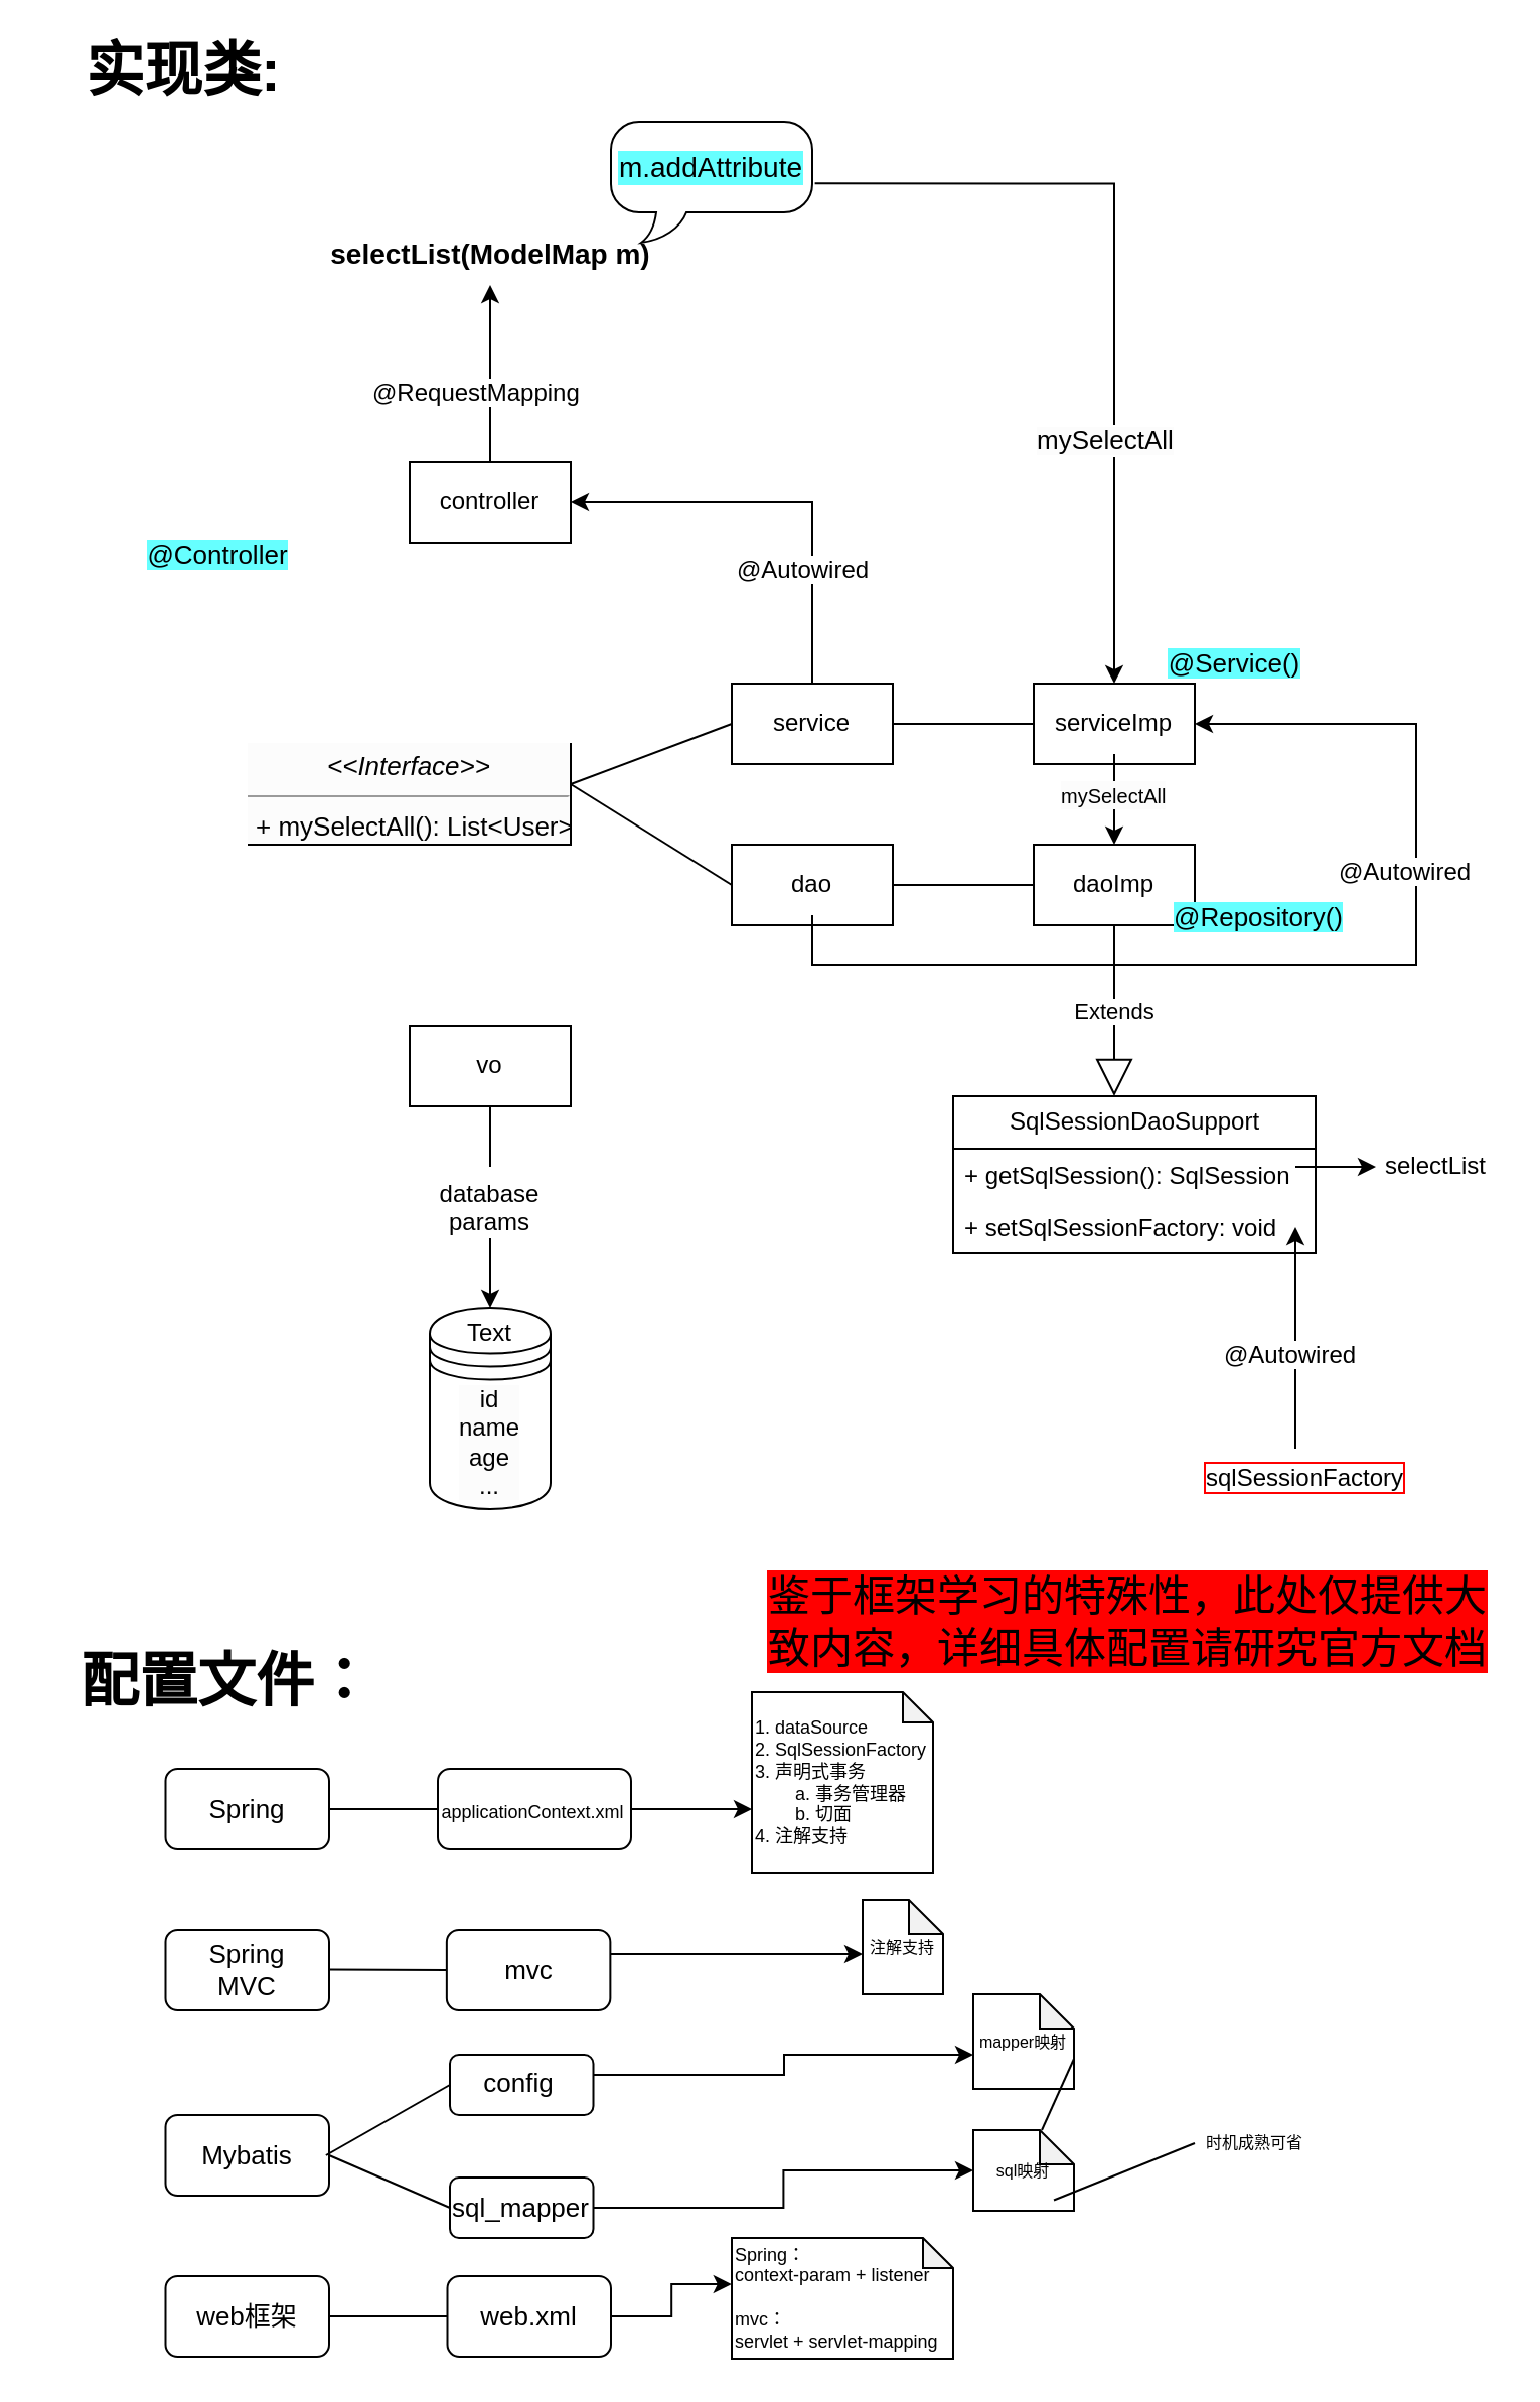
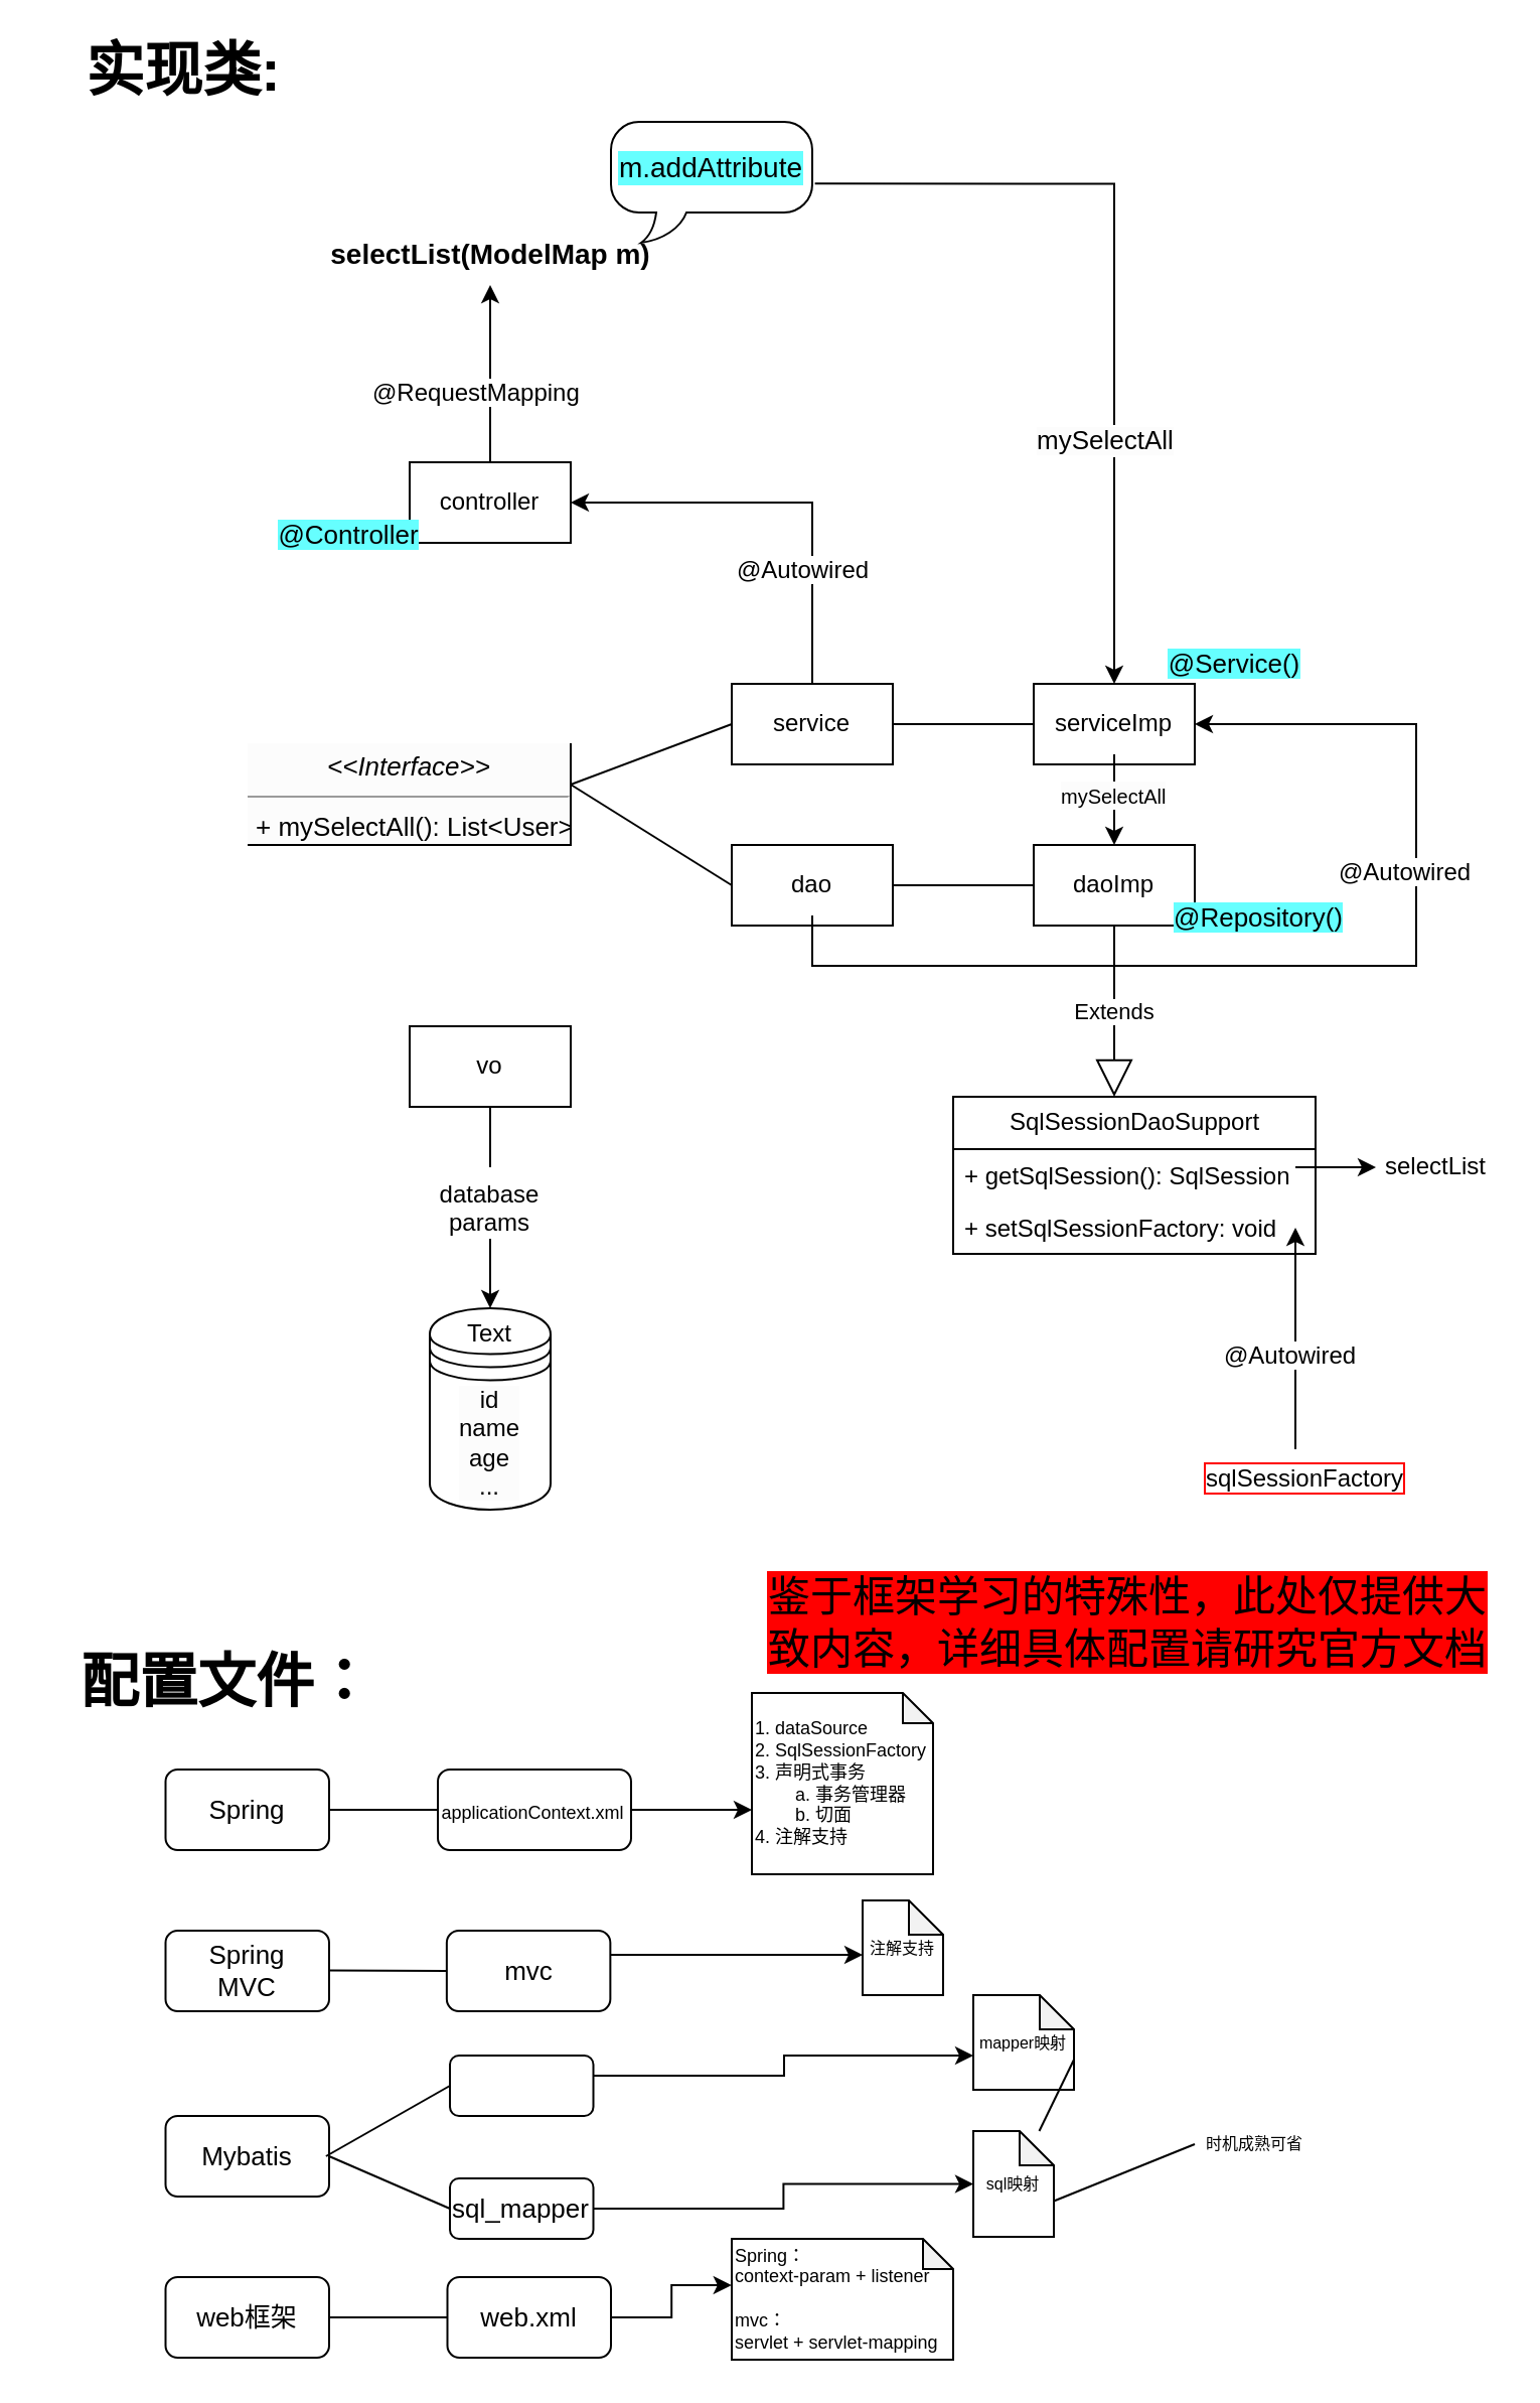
- <mxCell id="47" value="@Controller" style="text;strokeColor=none;fillColor=none;align=center;verticalAlign=middle;whiteSpace=wrap;rounded=0;labelBackgroundColor=#66FFFF;labelBorderColor=none;fontFamily=Helvetica;fontSize=13;fontColor=#000000;" vertex="1" parent="1"><mxGeometry x="78" y="260" width="60" height="30" as="geometry" /></mxCell>
+ <mxCell id="47" value="@Controller" style="text;strokeColor=none;fillColor=none;align=center;verticalAlign=middle;whiteSpace=wrap;rounded=0;labelBackgroundColor=#66FFFF;labelBorderColor=none;fontFamily=Helvetica;fontSize=13;fontColor=#000000;" vertex="1" parent="1"><mxGeometry x="143" y="250" width="60" height="30" as="geometry" /></mxCell>
- <mxCell id="63" value="config" style="text;html=1;strokeColor=none;fillColor=none;align=center;verticalAlign=middle;whiteSpace=wrap;rounded=0;labelBackgroundColor=none;labelBorderColor=none;fontFamily=Helvetica;fontSize=13;fontColor=#000000;" vertex="1" parent="1"><mxGeometry x="227.32" y="1019" width="60.62" height="30" as="geometry" /></mxCell>
- <mxCell id="82" value="sql映射" style="shape=note;whiteSpace=wrap;html=1;backgroundOutline=1;darkOpacity=0.05;labelBackgroundColor=none;labelBorderColor=none;fontFamily=Helvetica;fontSize=8;fontColor=#000000;size=17;" vertex="1" parent="1"><mxGeometry x="483" y="1057.5" width="50" height="40" as="geometry" /></mxCell>
+ <mxCell id="82" value="sql映射" style="shape=note;whiteSpace=wrap;html=1;backgroundOutline=1;darkOpacity=0.05;labelBackgroundColor=none;labelBorderColor=none;fontFamily=Helvetica;fontSize=8;fontColor=#000000;size=17;" vertex="1" parent="1"><mxGeometry x="483" y="1057.5" width="40" height="52.5" as="geometry" /></mxCell>
